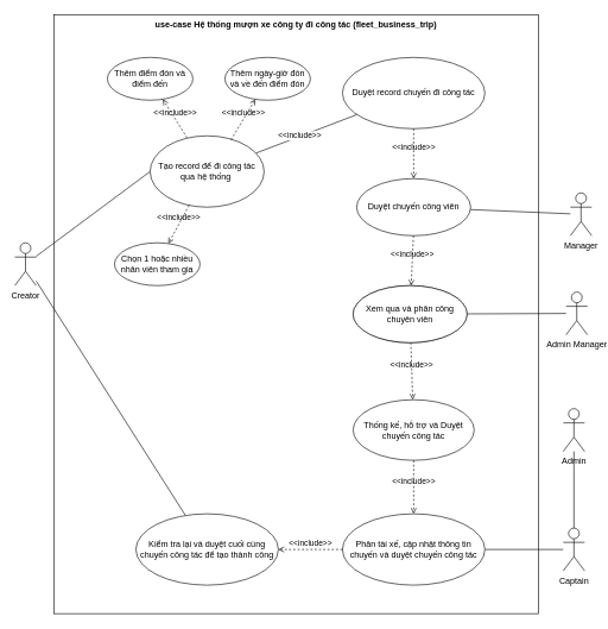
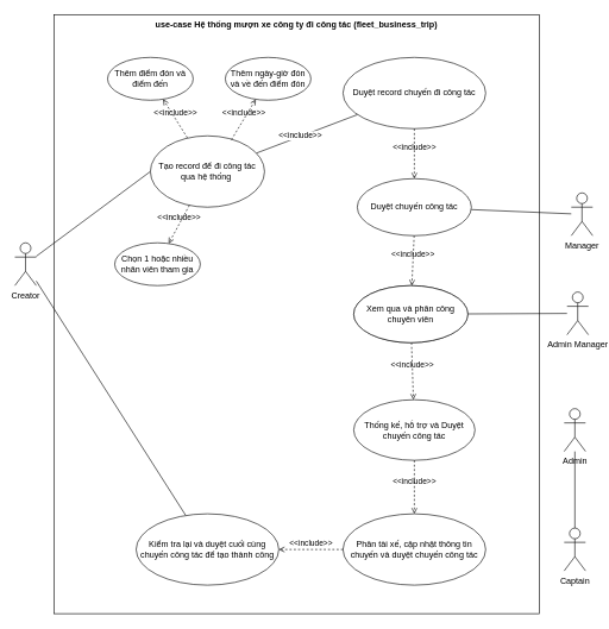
- <mxCell id="18" value="Duyệt chuyến công viên" style="ellipse;whiteSpace=wrap;html=1;verticalAlign=middle;" parent="1" vertex="1"><mxGeometry x="500" y="250" width="160" height="80" as="geometry" /></mxCell>
+ <mxCell id="18" value="Duyệt chuyến công tác" style="ellipse;whiteSpace=wrap;html=1;verticalAlign=middle;" parent="1" vertex="1"><mxGeometry x="500" y="250" width="160" height="80" as="geometry" /></mxCell>
- <mxCell id="24" value="" style="edgeStyle=none;html=1;fontFamily=Helvetica;fontSize=12;fontColor=default;endArrow=none;endFill=0;" parent="1" source="25" target="26" edge="1"><mxGeometry relative="1" as="geometry" /></mxCell>
